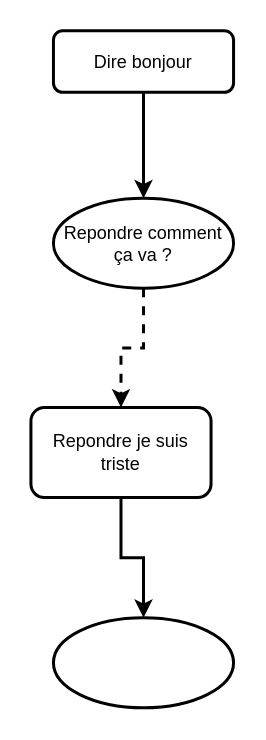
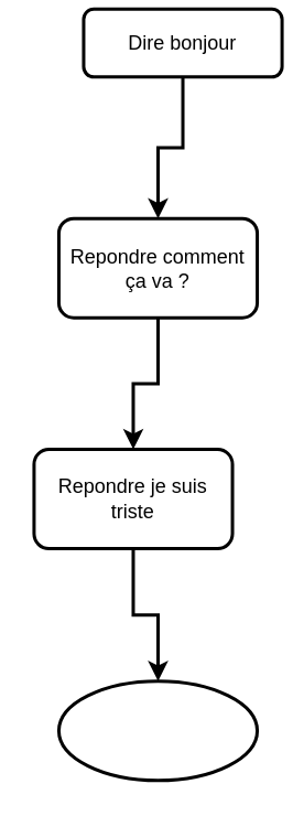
- <mxCell id="3" value="Dire bonjour" style="rounded=1;whiteSpace=wrap;html=1;strokeWidth=2;" vertex="1" parent="1"><mxGeometry x="35" y="20" width="120" height="41" as="geometry" /></mxCell>
+ <mxCell id="3" value="Dire bonjour" style="rounded=1;whiteSpace=wrap;html=1;strokeWidth=2;" vertex="1" parent="1"><mxGeometry x="50" y="5" width="120" height="41" as="geometry" /></mxCell>
- <mxCell id="5" value="Repondre comment ça va ?" style="ellipse;whiteSpace=wrap;html=1;rounded=1;strokeWidth=2;" vertex="1" parent="1"><mxGeometry x="35" y="131.5" width="120" height="60" as="geometry" /></mxCell>
+ <mxCell id="5" value="Repondre comment ça va ?" style="whiteSpace=wrap;html=1;strokeWidth=2;rounded=1;" vertex="1" parent="1"><mxGeometry x="35" y="131.5" width="120" height="60" as="geometry" /></mxCell>
- <mxCell id="4" value="" style="edgeStyle=orthogonalEdgeStyle;rounded=0;orthogonalLoop=1;jettySize=auto;html=1;strokeWidth=2;dashed=1;" edge="1" parent="1" source="5" target="7"><mxGeometry relative="1" as="geometry" /></mxCell>
+ <mxCell id="4" value="" style="edgeStyle=orthogonalEdgeStyle;rounded=0;orthogonalLoop=1;jettySize=auto;html=1;strokeWidth=2;" edge="1" parent="1" source="5" target="7"><mxGeometry relative="1" as="geometry" /></mxCell>
